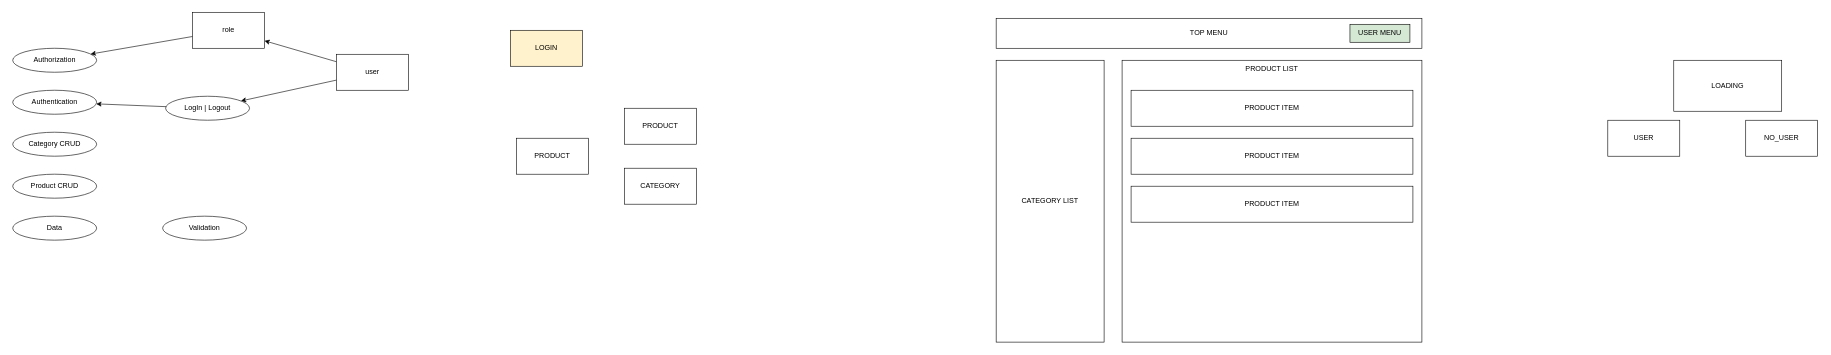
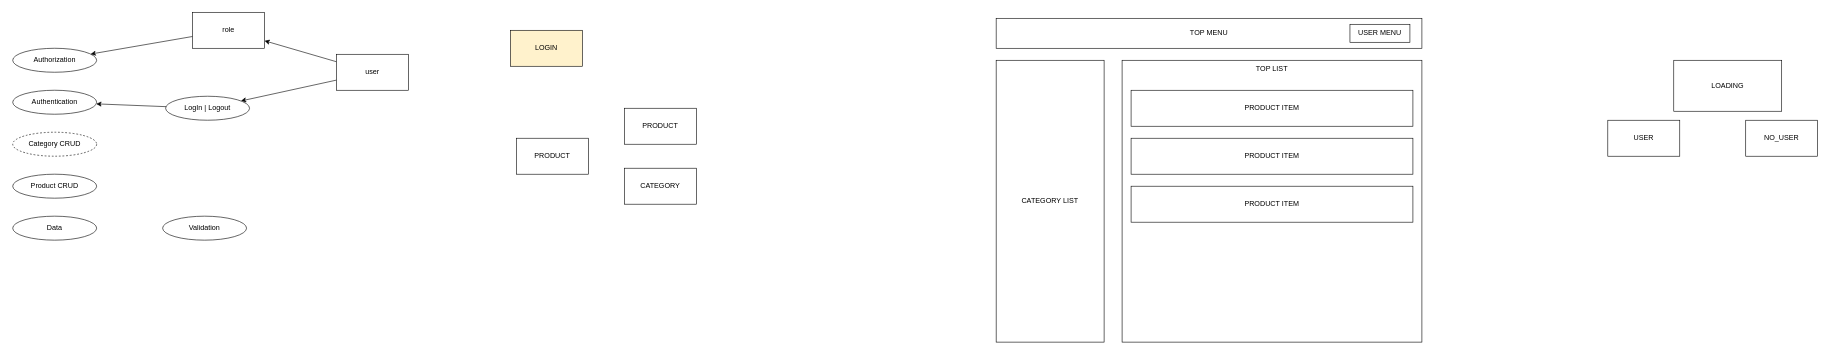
- <mxCell id="20" value="USER MENU" style="rounded=0;whiteSpace=wrap;html=1;fillColor=#d5e8d4;" vertex="1" parent="1"><mxGeometry x="2250" y="40" width="100" height="30" as="geometry" /></mxCell>
+ <mxCell id="20" value="USER MENU" style="rounded=0;whiteSpace=wrap;html=1;" vertex="1" parent="1"><mxGeometry x="2250" y="40" width="100" height="30" as="geometry" /></mxCell>
- <mxCell id="22" value="PRODUCT LIST" style="rounded=0;whiteSpace=wrap;html=1;verticalAlign=top;" vertex="1" parent="1"><mxGeometry x="1870" y="100" width="500" height="470" as="geometry" /></mxCell>
+ <mxCell id="22" value="TOP LIST" style="rounded=0;whiteSpace=wrap;html=1;verticalAlign=top;" vertex="1" parent="1"><mxGeometry x="1870" y="100" width="500" height="470" as="geometry" /></mxCell>
- <mxCell id="4" value="Category CRUD" style="ellipse;whiteSpace=wrap;html=1;" parent="1" vertex="1"><mxGeometry x="20" y="220" width="140" height="40" as="geometry" /></mxCell>
+ <mxCell id="4" value="Category CRUD" style="ellipse;whiteSpace=wrap;html=1;dashed=1;" parent="1" vertex="1"><mxGeometry x="20" y="220" width="140" height="40" as="geometry" /></mxCell>
